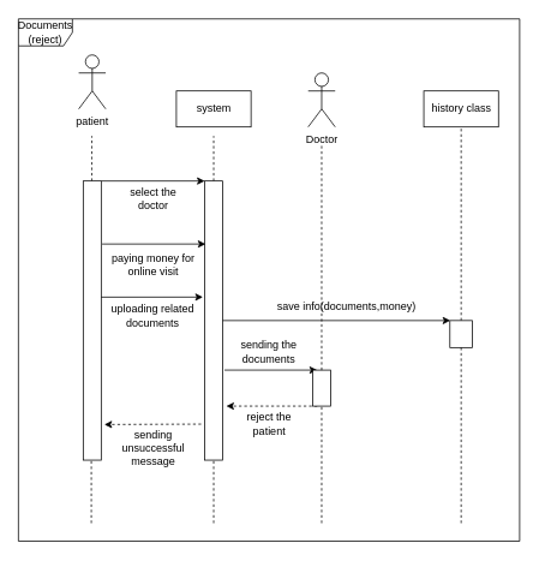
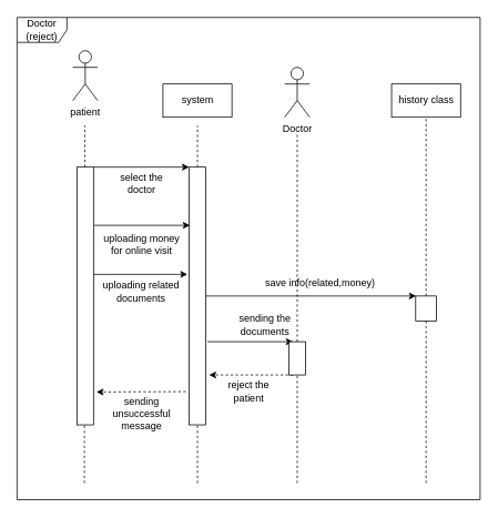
- <mxCell value="Documents (reject)" id="16" parent="1" style="shape=umlFrame;whiteSpace=wrap;html=1;width=60;height=30;" vertex="1"><mxGeometry as="geometry" height="580" width="557" x="20" y="20" /></mxCell>
+ <mxCell value="Doctor (reject)" id="16" parent="1" style="shape=umlFrame;whiteSpace=wrap;html=1;width=60;height=30;" vertex="1"><mxGeometry as="geometry" height="580" width="557" x="20" y="20" /></mxCell>
- <mxCell value="paying money for online visit" id="20" parent="1" style="text;html=1;strokeColor=none;fillColor=none;align=center;verticalAlign=middle;whiteSpace=wrap;rounded=0;direction=south;" vertex="1"><mxGeometry as="geometry" height="40" width="98" x="120.5" y="272.5" /></mxCell>
+ <mxCell value="uploading money for online visit" id="20" parent="1" style="text;html=1;strokeColor=none;fillColor=none;align=center;verticalAlign=middle;whiteSpace=wrap;rounded=0;direction=south;" vertex="1"><mxGeometry as="geometry" height="40" width="98" x="120.5" y="272.5" /></mxCell>
- <mxCell value="save info(documents,money)" id="30" parent="1" style="text;html=1;strokeColor=none;fillColor=none;align=center;verticalAlign=middle;whiteSpace=wrap;rounded=0;" vertex="1"><mxGeometry as="geometry" height="20" width="180" x="294.5" y="330" /></mxCell>
+ <mxCell value="save info(related,money)" id="30" parent="1" style="text;html=1;strokeColor=none;fillColor=none;align=center;verticalAlign=middle;whiteSpace=wrap;rounded=0;" vertex="1"><mxGeometry as="geometry" height="20" width="180" x="294.5" y="330" /></mxCell>
- <mxCell value="sending the documents" id="25" parent="1" style="text;html=1;strokeColor=none;fillColor=none;align=center;verticalAlign=middle;whiteSpace=wrap;rounded=0;" vertex="1"><mxGeometry as="geometry" height="20" width="65" x="266" y="380" /></mxCell>
+ <mxCell value="sending the documents" id="25" parent="1" style="text;html=1;strokeColor=none;fillColor=none;align=center;verticalAlign=middle;whiteSpace=wrap;rounded=0;" vertex="1"><mxGeometry x="286" y="380" as="geometry" height="20" width="65" /></mxCell>
